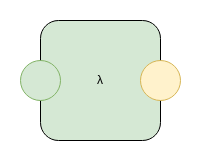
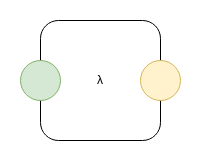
- <mxCell id="2" value="λ" style="rounded=1;whiteSpace=wrap;html=1;fillColor=#d5e8d4;" vertex="1" parent="1"><mxGeometry x="40" y="20" width="120" height="120" as="geometry" /></mxCell>
+ <mxCell id="2" value="λ" style="rounded=1;whiteSpace=wrap;html=1;" vertex="1" parent="1"><mxGeometry x="40" y="20" width="120" height="120" as="geometry" /></mxCell>
